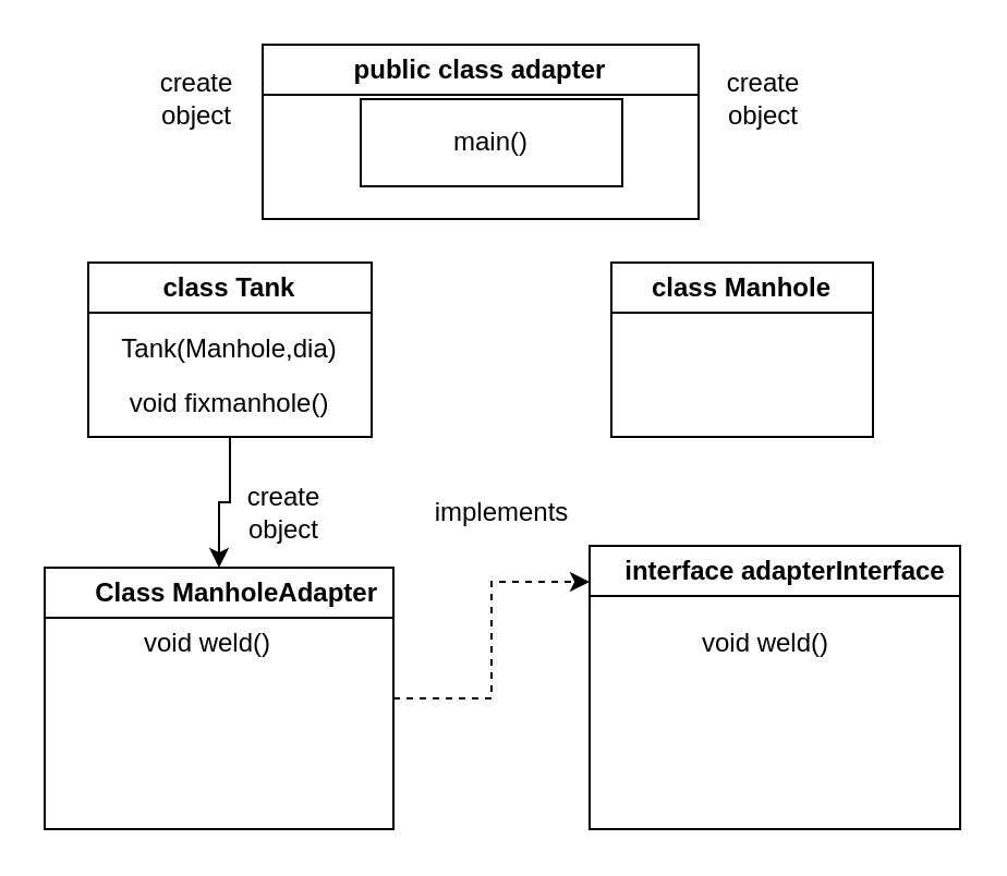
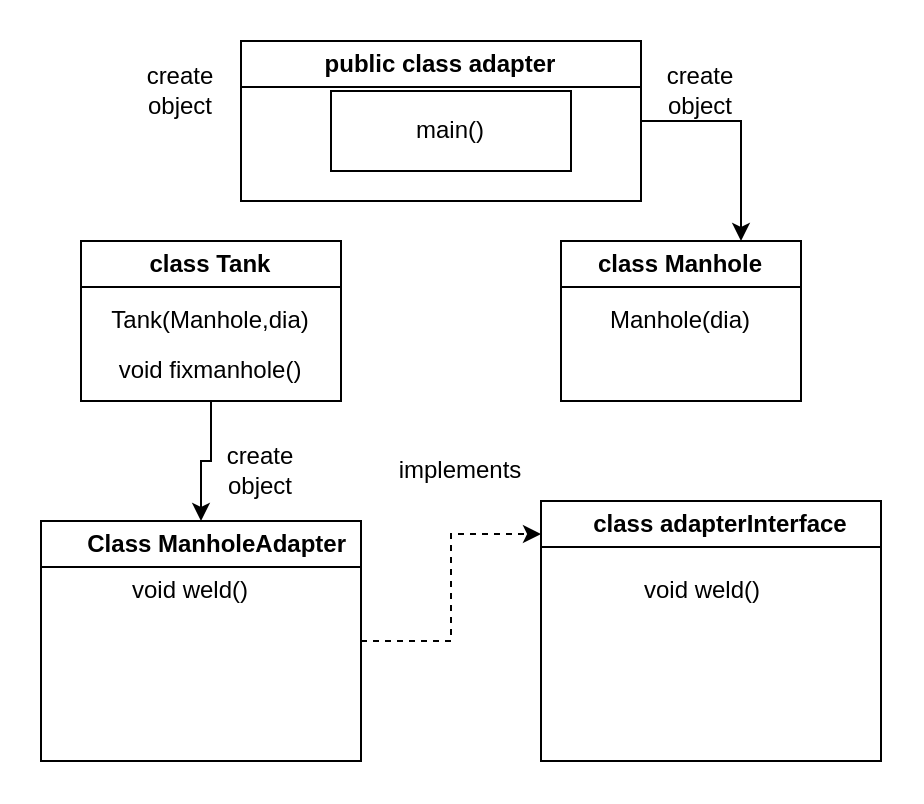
+ <mxCell id="2" style="edgeStyle=orthogonalEdgeStyle;rounded=0;orthogonalLoop=1;jettySize=auto;html=1;exitX=1;exitY=0.5;exitDx=0;exitDy=0;entryX=0.75;entryY=0;entryDx=0;entryDy=0;" edge="1" parent="1" source="3" target="8"><mxGeometry relative="1" as="geometry" /></mxCell>
+ <mxCell id="9" value="Manhole(dia)" style="text;html=1;strokeColor=none;fillColor=none;align=center;verticalAlign=middle;whiteSpace=wrap;rounded=0;" vertex="1" parent="8"><mxGeometry x="30" y="25" width="60" height="30" as="geometry" /></mxCell>
- <mxCell id="15" value="&amp;nbsp; &amp;nbsp;interface adapterInterface" style="swimlane;whiteSpace=wrap;html=1;" vertex="1" parent="1"><mxGeometry x="270" y="250" width="170" height="130" as="geometry" /></mxCell>
+ <mxCell id="15" value="&amp;nbsp; &amp;nbsp;class adapterInterface" style="swimlane;whiteSpace=wrap;html=1;" vertex="1" parent="1"><mxGeometry x="270" y="250" width="170" height="130" as="geometry" /></mxCell>
